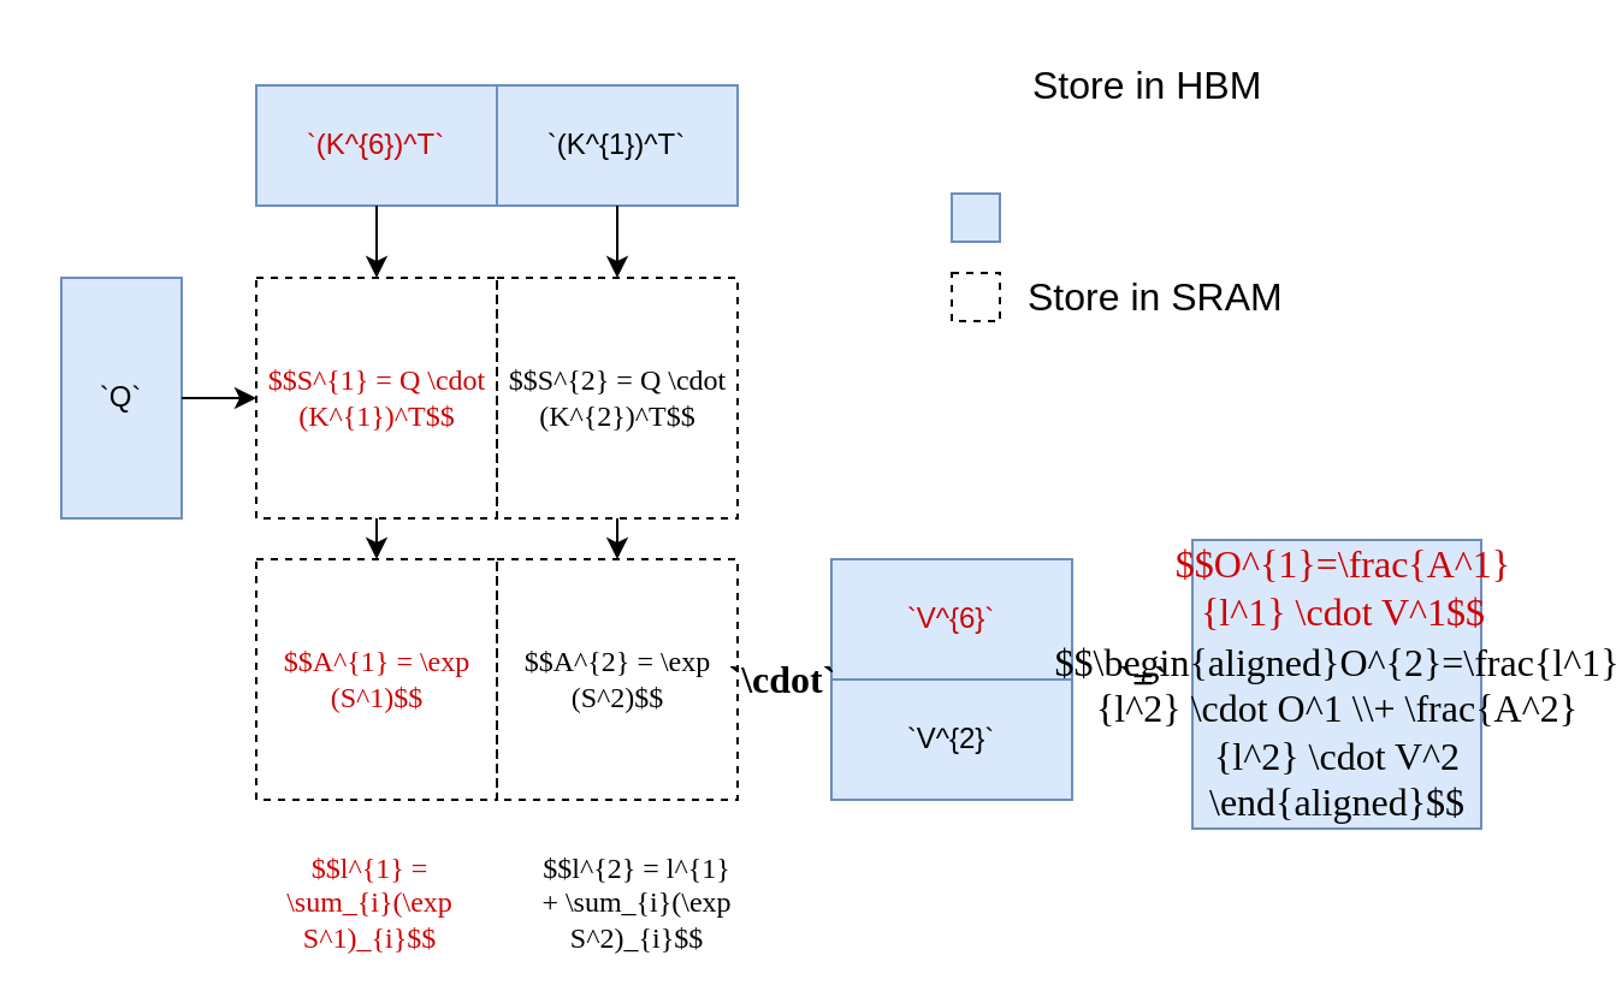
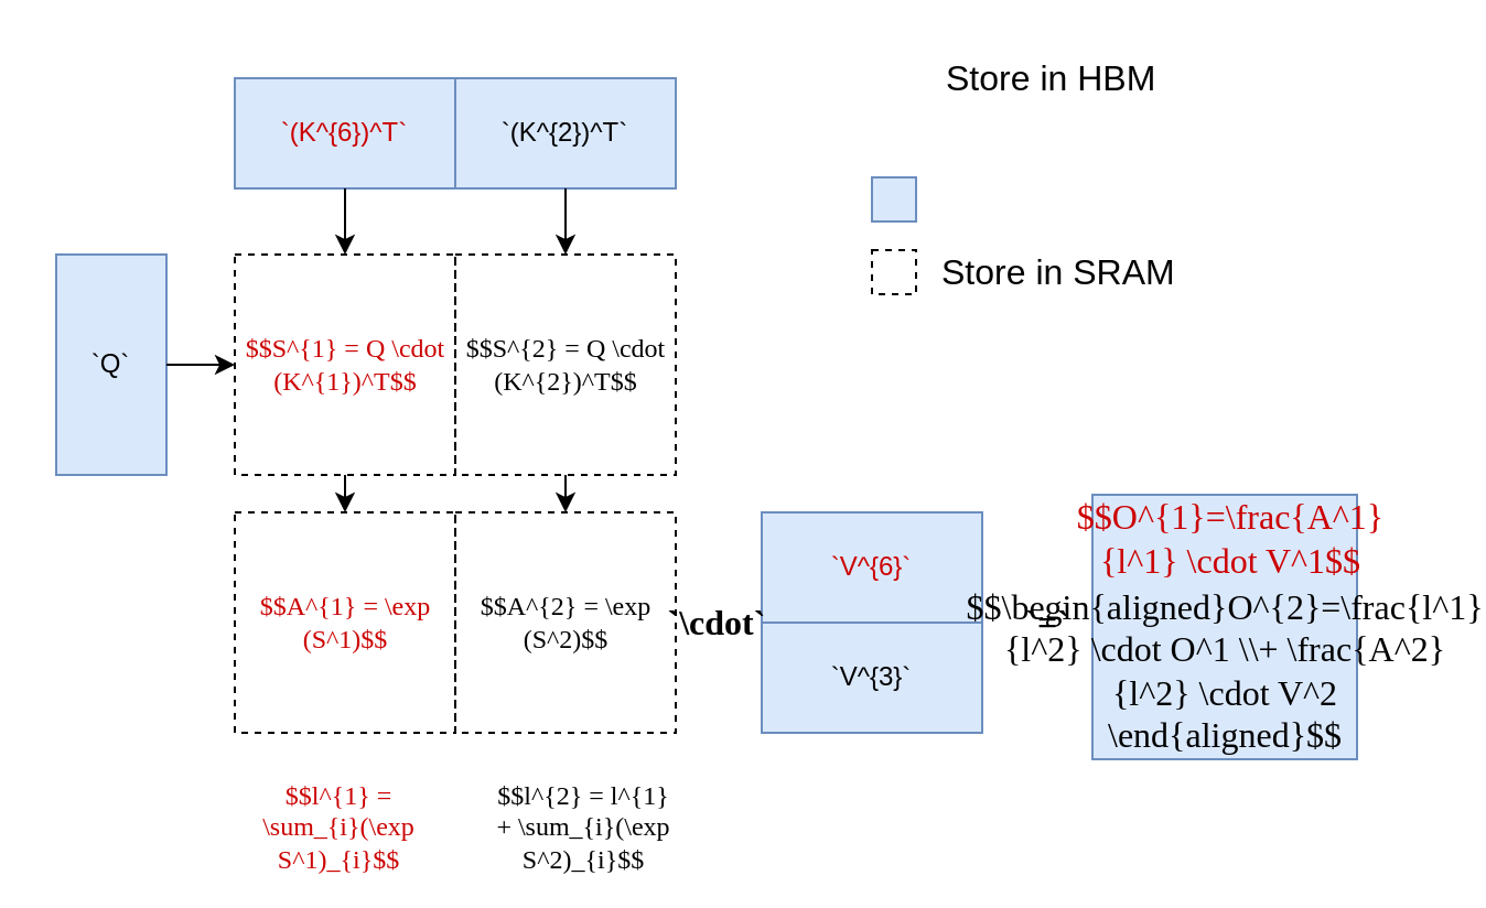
- <mxCell id="10" value="&lt;span style=&quot;font-family: Helvetica; font-size: 12px;&quot;&gt;`(K^{1})^T`&lt;/span&gt;" style="text;html=1;strokeColor=none;fillColor=none;align=center;verticalAlign=middle;whiteSpace=wrap;rounded=0;fontFamily=Times New Roman;fontSize=12;" vertex="1" parent="1"><mxGeometry x="226" y="45" width="60" height="30" as="geometry" /></mxCell>
+ <mxCell id="10" value="&lt;span style=&quot;font-family: Helvetica; font-size: 12px;&quot;&gt;`(K^{2})^T`&lt;/span&gt;" style="text;html=1;strokeColor=none;fillColor=none;align=center;verticalAlign=middle;whiteSpace=wrap;rounded=0;fontFamily=Times New Roman;fontSize=12;" vertex="1" parent="1"><mxGeometry x="226" y="45" width="60" height="30" as="geometry" /></mxCell>
- <mxCell id="26" value="&lt;span style=&quot;color: rgb(0, 0, 0); font-family: Helvetica;&quot;&gt;`V^{2}`&lt;/span&gt;" style="text;html=1;strokeColor=none;fillColor=none;align=center;verticalAlign=middle;whiteSpace=wrap;rounded=0;dashed=1;fontFamily=Times New Roman;fontSize=12;fontColor=#CC0000;" vertex="1" parent="1"><mxGeometry x="365" y="292" width="60" height="30" as="geometry" /></mxCell>
+ <mxCell id="26" value="&lt;span style=&quot;color: rgb(0, 0, 0); font-family: Helvetica;&quot;&gt;`V^{3}`&lt;/span&gt;" style="text;html=1;strokeColor=none;fillColor=none;align=center;verticalAlign=middle;whiteSpace=wrap;rounded=0;dashed=1;fontFamily=Times New Roman;fontSize=12;fontColor=#CC0000;" vertex="1" parent="1"><mxGeometry x="365" y="292" width="60" height="30" as="geometry" /></mxCell>
